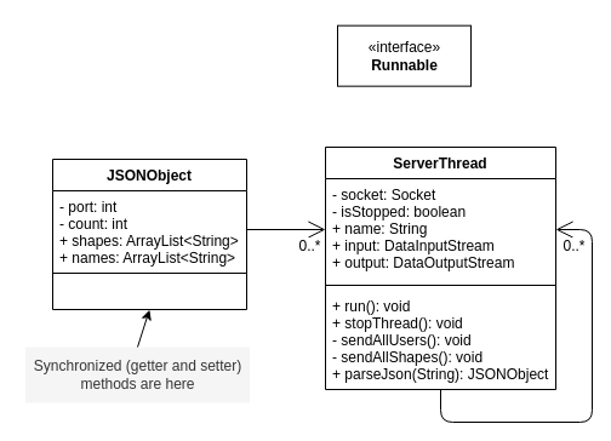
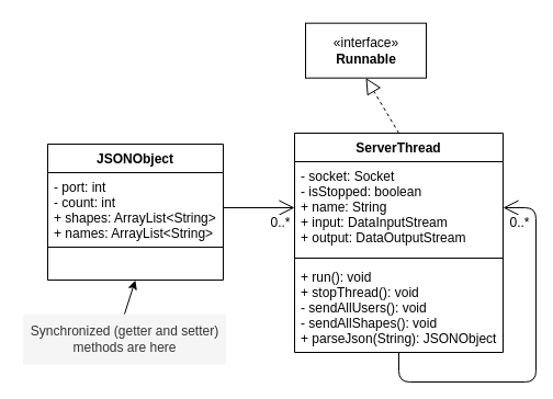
+ <mxCell id="13" value="" style="endArrow=block;dashed=1;endFill=0;endSize=12;html=1;entryX=0.5;entryY=1;entryDx=0;entryDy=0;exitX=0.5;exitY=0;exitDx=0;exitDy=0;" parent="1" source="6" target="12" edge="1"><mxGeometry width="160" relative="1" as="geometry"><mxPoint x="208" y="311" as="sourcePoint" /><mxPoint x="368" y="311" as="targetPoint" /></mxGeometry></mxCell>
